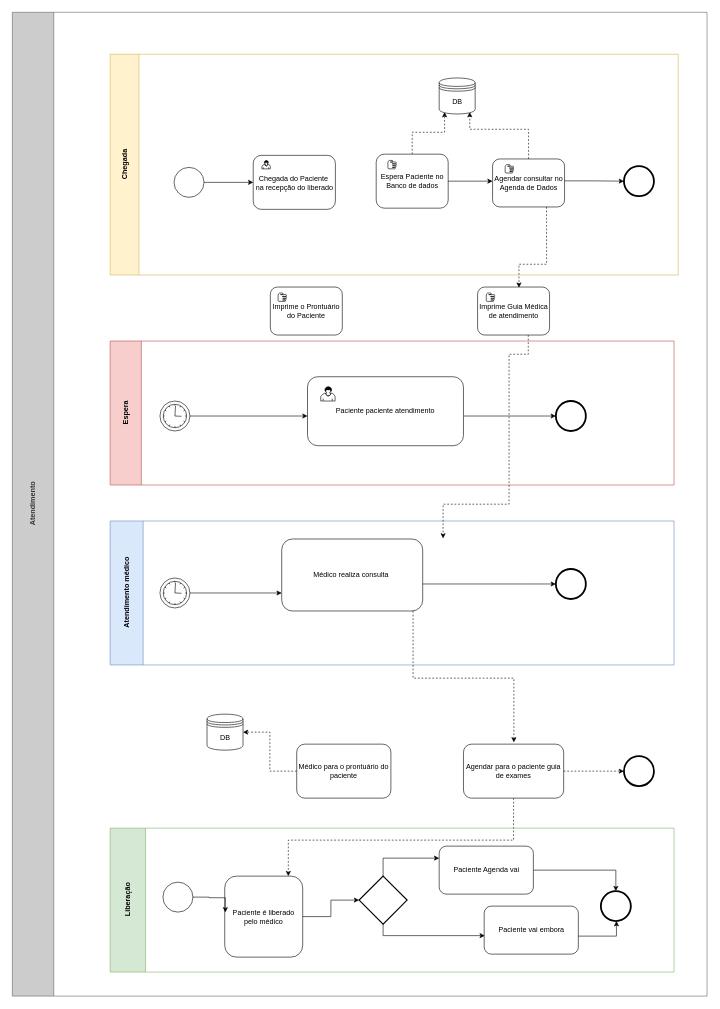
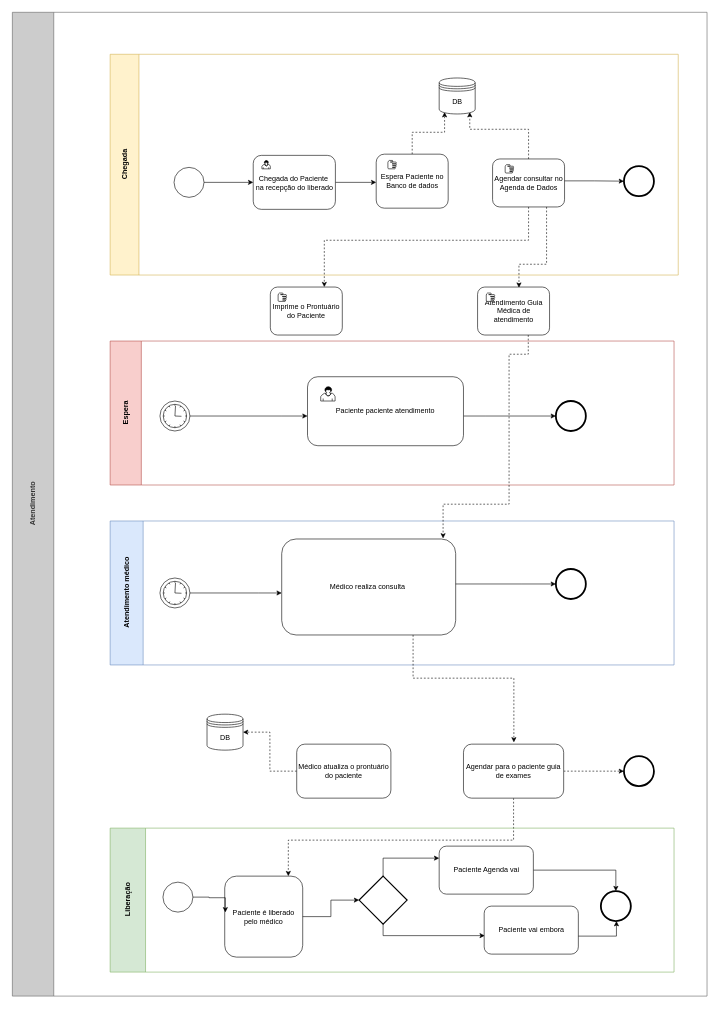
- <mxCell id="17" style="edgeStyle=orthogonalEdgeStyle;rounded=0;orthogonalLoop=1;jettySize=auto;html=1;" parent="3" source="7" target="10" edge="1"><mxGeometry relative="1" as="geometry"><mxPoint x="465" y="275" as="targetPoint" /><Array as="points"><mxPoint x="545" y="205" /><mxPoint x="545" y="205" /></Array></mxGeometry></mxCell>
+ <mxCell id="13" style="edgeStyle=orthogonalEdgeStyle;rounded=0;orthogonalLoop=1;jettySize=auto;html=1;" parent="3" source="14" target="7" edge="1"><mxGeometry relative="1" as="geometry"><mxPoint x="375" y="205" as="targetPoint" /><Array as="points"><mxPoint x="327" y="205" /><mxPoint x="327" y="205" /></Array></mxGeometry></mxCell>
+ <mxCell id="30" style="edgeStyle=orthogonalEdgeStyle;rounded=0;orthogonalLoop=1;jettySize=auto;html=1;entryX=0.75;entryY=0;entryDx=0;entryDy=0;dashed=1;" parent="2" source="10" target="19" edge="1"><mxGeometry relative="1" as="geometry"><Array as="points"><mxPoint x="860" y="380" /><mxPoint x="520" y="380" /></Array><mxPoint x="728" y="310" as="sourcePoint" /></mxGeometry></mxCell>
- <mxCell id="20" value="Imprime Guia Médica de atendimento" style="shape=ext;rounded=1;html=1;whiteSpace=wrap;" parent="2" vertex="1"><mxGeometry x="775.5" y="458" width="120" height="80" as="geometry" /></mxCell>
+ <mxCell id="20" value="Atendimento Guia Médica de atendimento" style="shape=ext;rounded=1;html=1;whiteSpace=wrap;" parent="2" vertex="1"><mxGeometry x="775.5" y="458" width="120" height="80" as="geometry" /></mxCell>
- <mxCell id="32" value="Médico realiza consulta&amp;nbsp;" style="shape=ext;rounded=1;html=1;whiteSpace=wrap;" parent="31" vertex="1"><mxGeometry x="286" y="30" width="235" height="120" as="geometry" /></mxCell>
+ <mxCell id="32" value="Médico realiza consulta&amp;nbsp;" style="shape=ext;rounded=1;html=1;whiteSpace=wrap;" parent="31" vertex="1"><mxGeometry x="286" y="30" width="290" height="160" as="geometry" /></mxCell>
- <mxCell id="38" value="Médico para o prontuário do paciente" style="shape=ext;rounded=1;html=1;whiteSpace=wrap;" parent="2" vertex="1"><mxGeometry x="474" y="1220" width="157" height="90" as="geometry" /></mxCell>
+ <mxCell id="38" value="Médico atualiza o prontuário do paciente" style="shape=ext;rounded=1;html=1;whiteSpace=wrap;" parent="2" vertex="1"><mxGeometry x="474" y="1220" width="157" height="90" as="geometry" /></mxCell>
